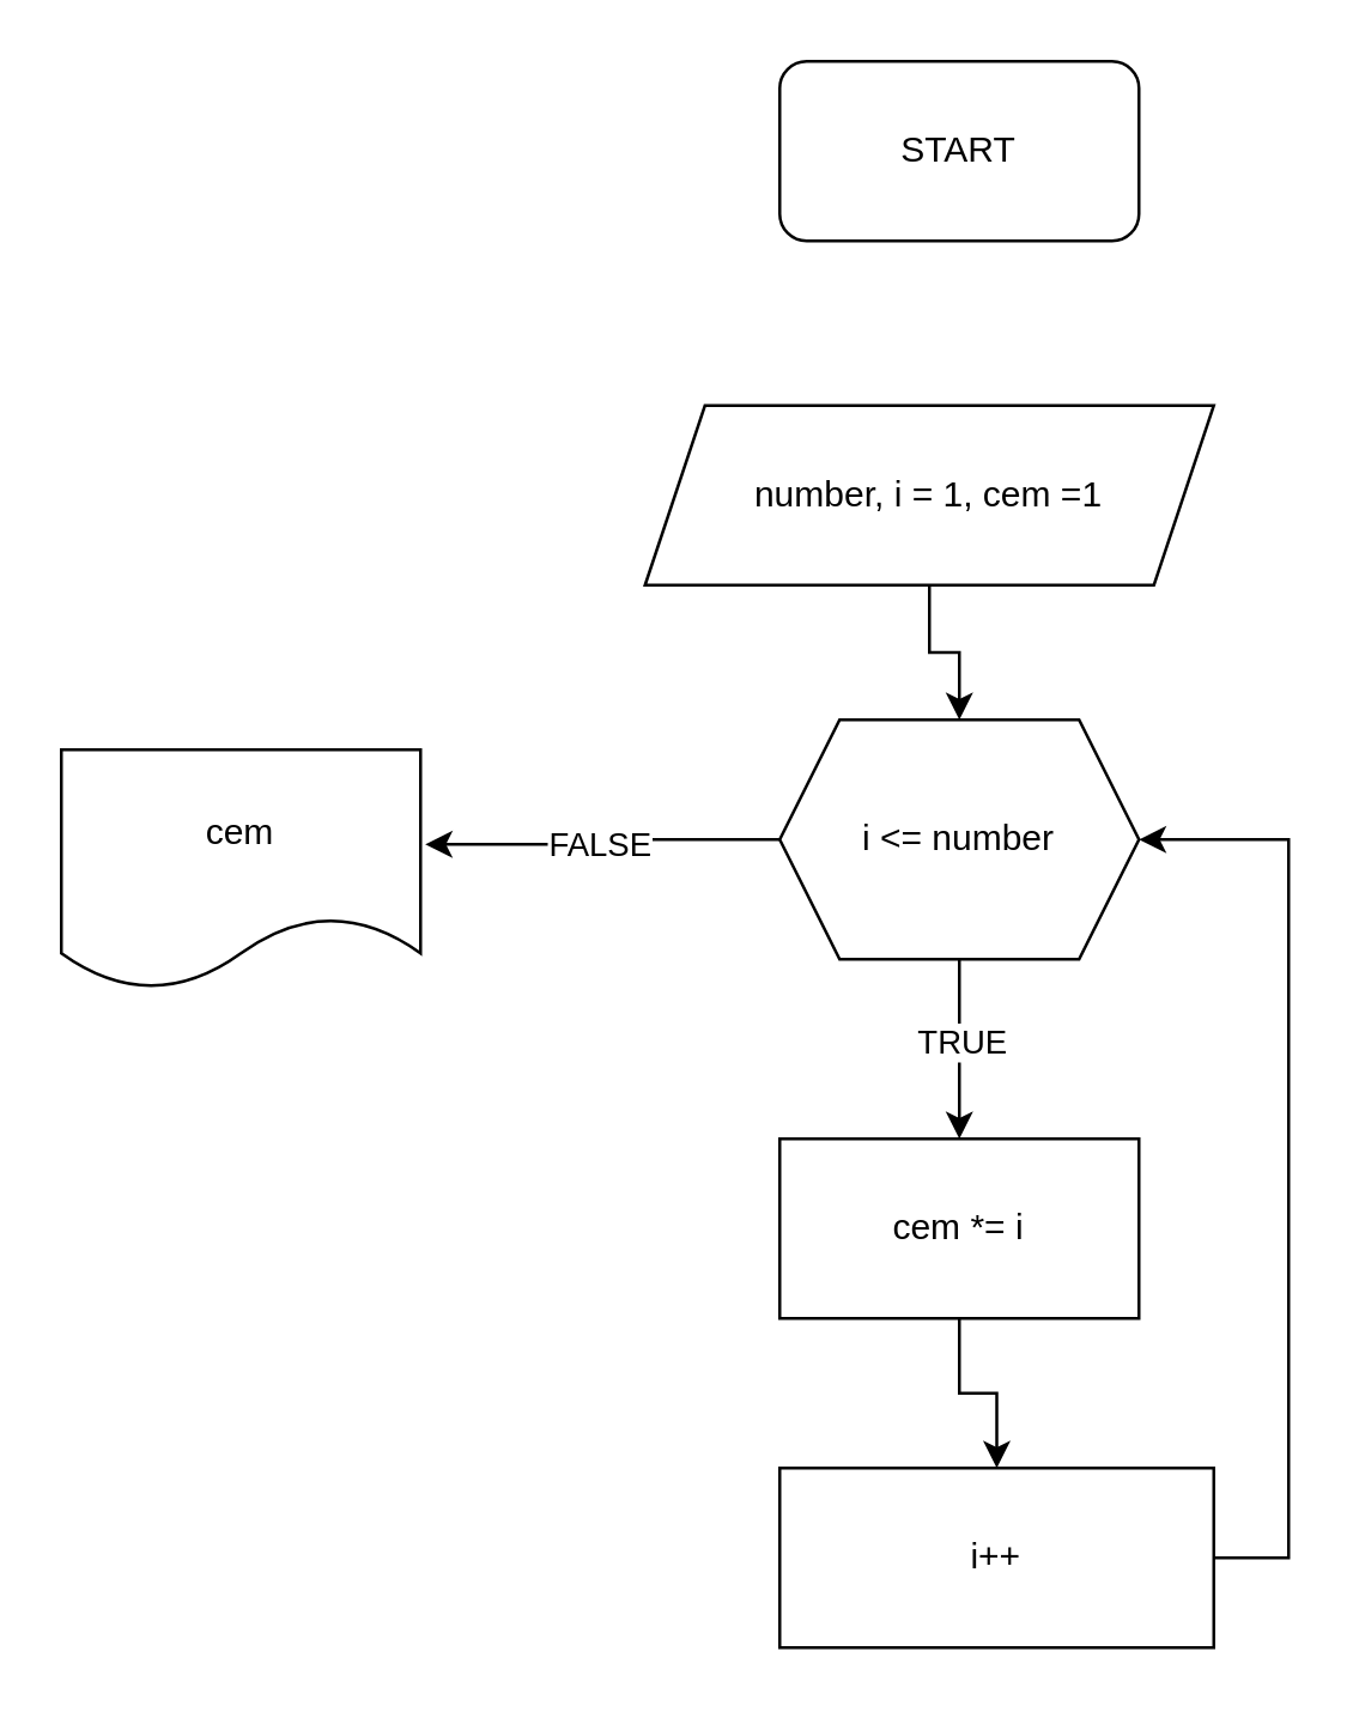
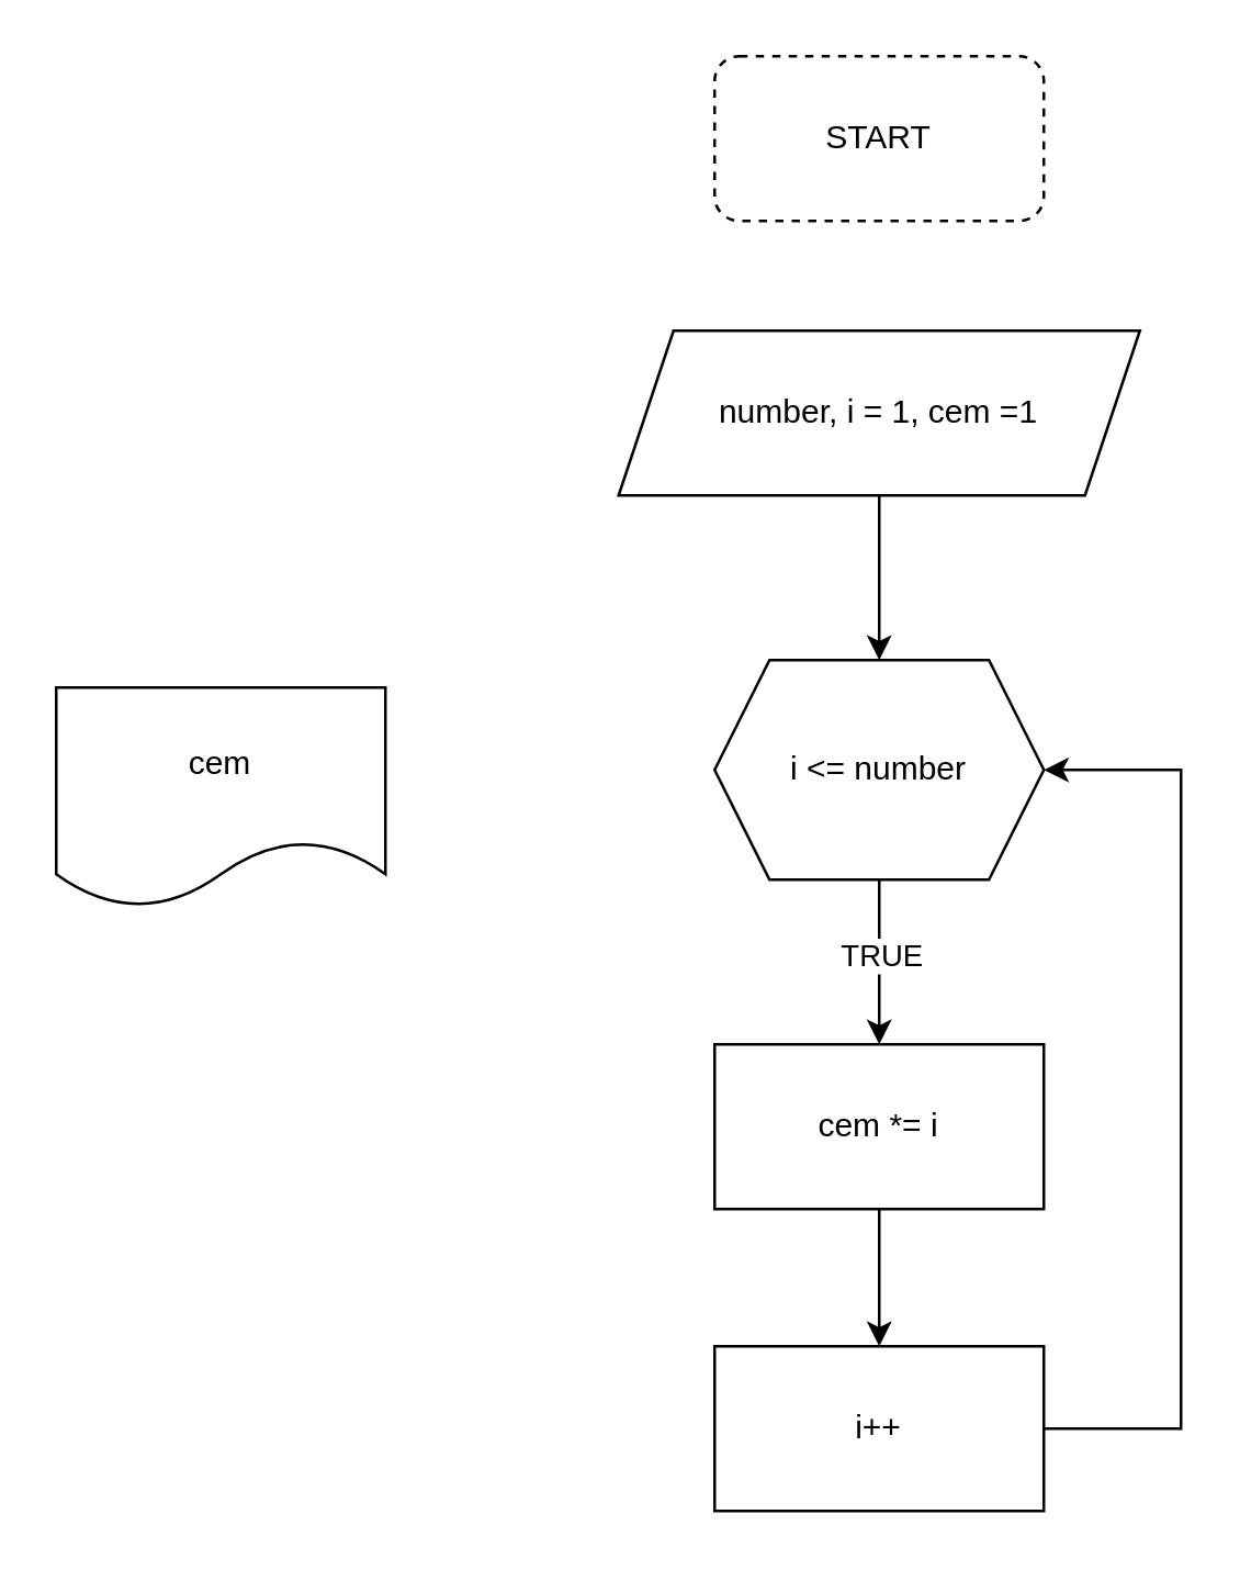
- <mxCell id="2" value="START" style="rounded=1;whiteSpace=wrap;html=1;" vertex="1" parent="1"><mxGeometry x="260" y="20" width="120" height="60" as="geometry" /></mxCell>
+ <mxCell id="2" value="START" style="rounded=1;whiteSpace=wrap;html=1;dashed=1;" vertex="1" parent="1"><mxGeometry x="260" y="20" width="120" height="60" as="geometry" /></mxCell>
- <mxCell id="4" value="number, i = 1, cem =1" style="shape=parallelogram;perimeter=parallelogramPerimeter;whiteSpace=wrap;html=1;fixedSize=1;" vertex="1" parent="1"><mxGeometry x="215" y="135" width="190" height="60" as="geometry" /></mxCell>
+ <mxCell id="4" value="number, i = 1, cem =1" style="shape=parallelogram;perimeter=parallelogramPerimeter;whiteSpace=wrap;html=1;fixedSize=1;" vertex="1" parent="1"><mxGeometry x="225" y="120" width="190" height="60" as="geometry" /></mxCell>
- <mxCell id="13" style="edgeStyle=orthogonalEdgeStyle;rounded=0;orthogonalLoop=1;jettySize=auto;html=1;exitX=0;exitY=0.5;exitDx=0;exitDy=0;entryX=1.013;entryY=0.395;entryDx=0;entryDy=0;entryPerimeter=0;" edge="1" parent="1" source="7" target="12"><mxGeometry relative="1" as="geometry" /></mxCell>
- <mxCell id="14" value="FALSE" style="edgeLabel;html=1;align=center;verticalAlign=middle;resizable=0;points=[];" vertex="1" connectable="0" parent="13"><mxGeometry x="0.032" relative="1" as="geometry"><mxPoint as="offset" /></mxGeometry></mxCell>
- <mxCell id="11" value="i++" style="rounded=0;whiteSpace=wrap;html=1;" vertex="1" parent="1"><mxGeometry x="260" y="490" width="145" height="60" as="geometry" /></mxCell>
+ <mxCell id="11" value="i++" style="rounded=0;whiteSpace=wrap;html=1;" vertex="1" parent="1"><mxGeometry x="260" y="490" width="120" height="60" as="geometry" /></mxCell>
